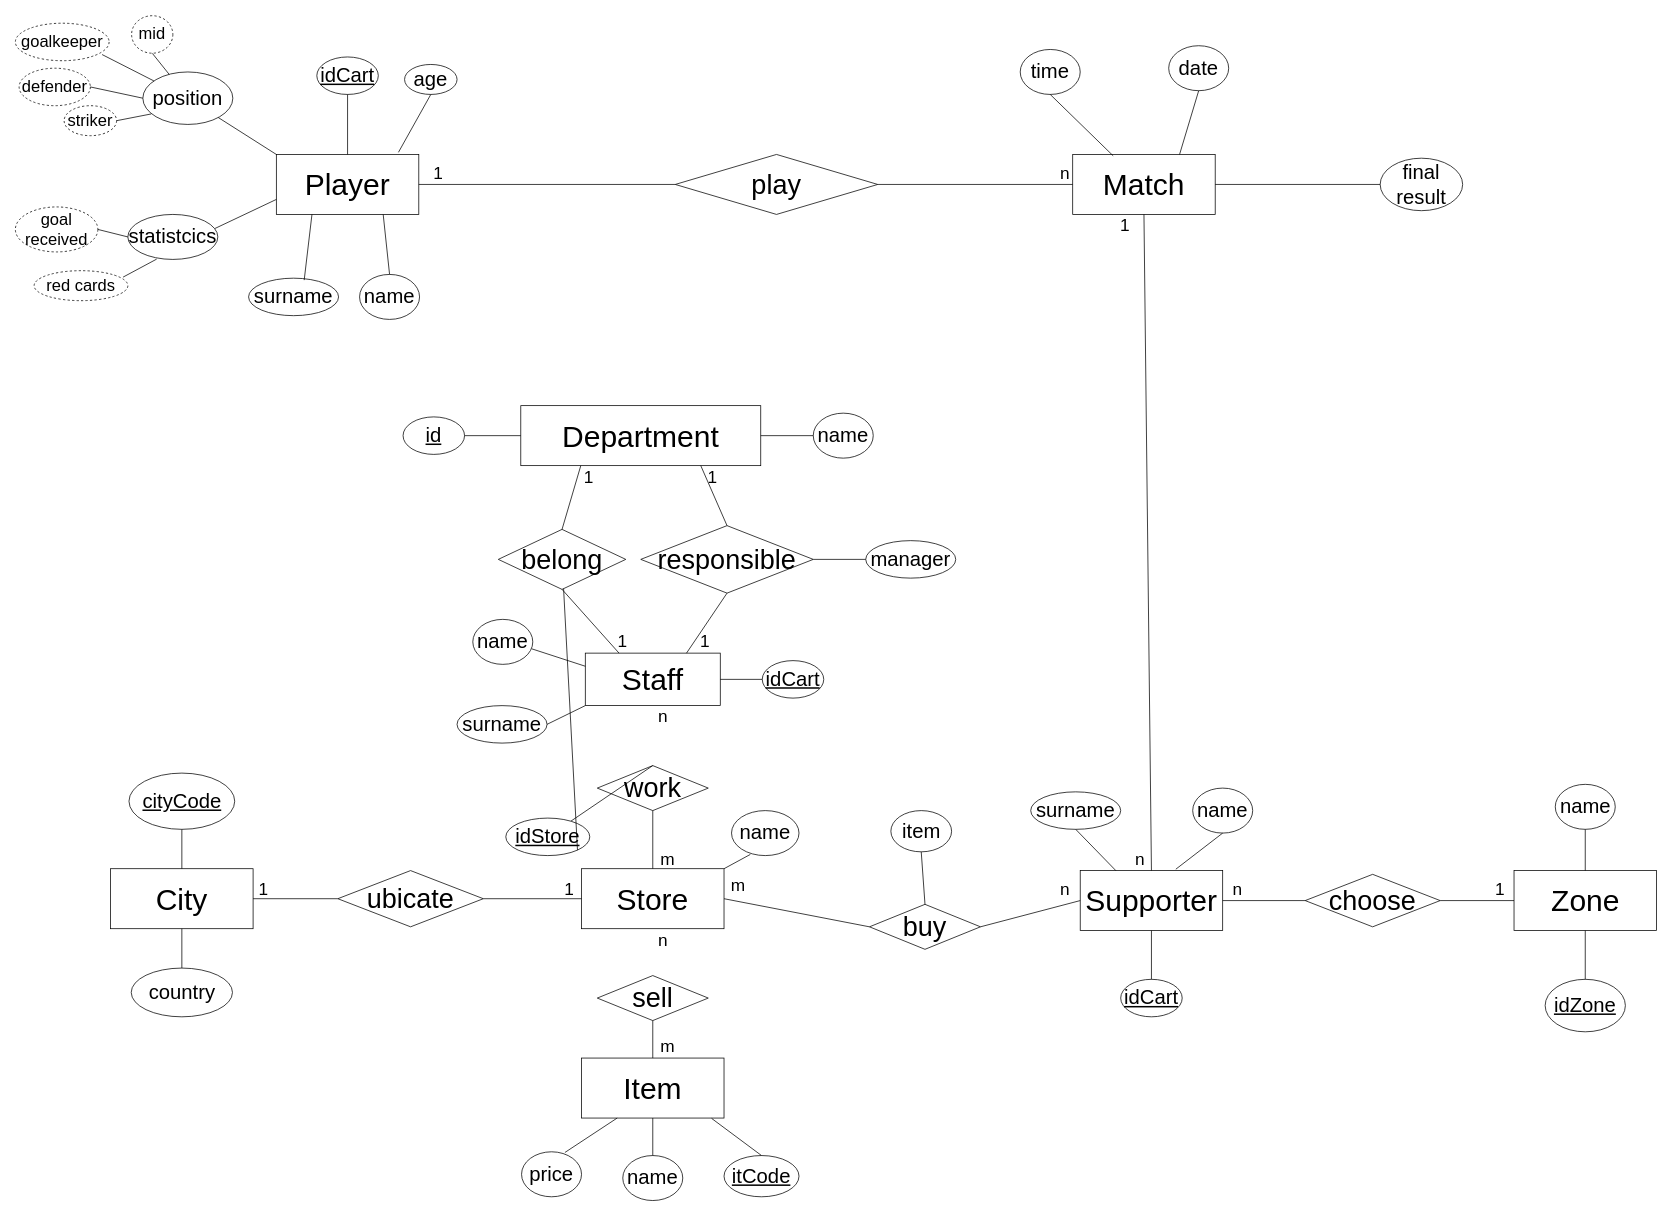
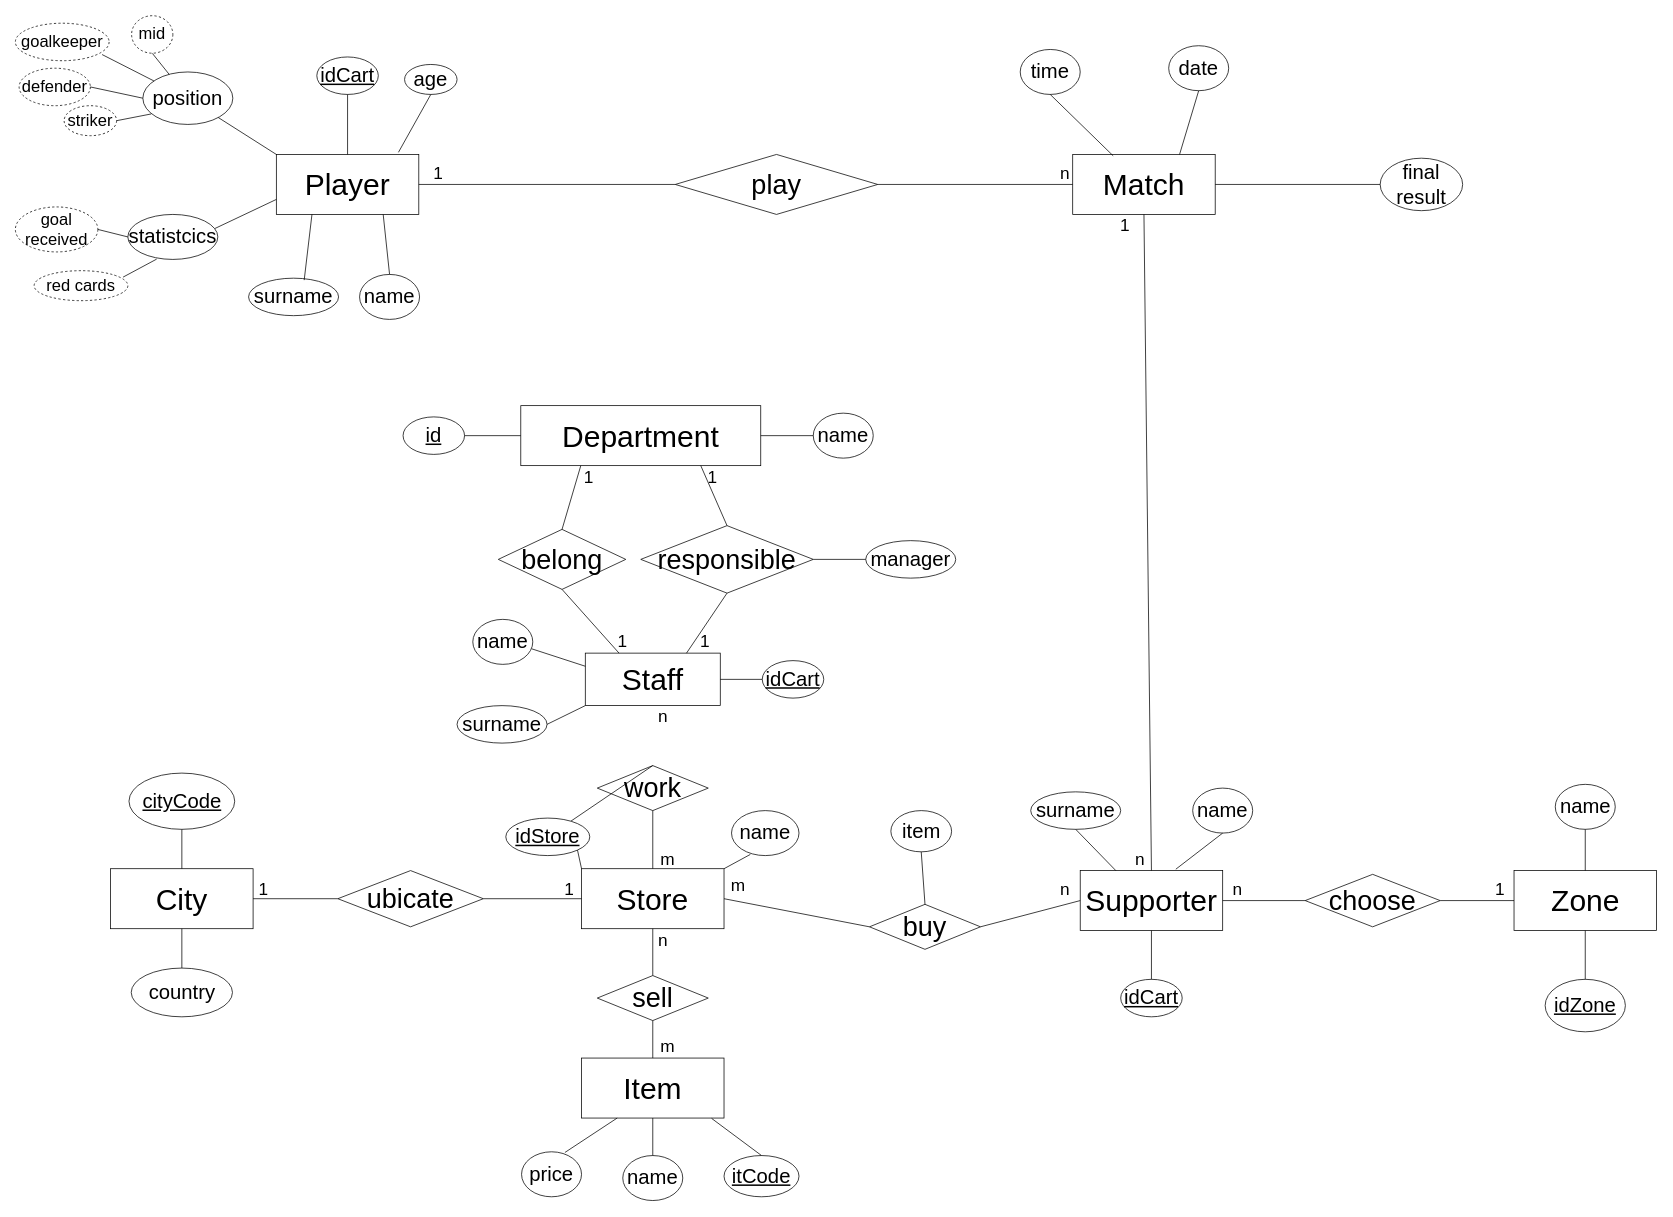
- <mxCell id="92" value="" style="endArrow=none;html=1;rounded=0;exitX=1;exitY=1;exitDx=0;exitDy=0;" edge="1" parent="1" source="43" target="10"><mxGeometry width="50" height="50" relative="1" as="geometry"><mxPoint x="800" y="1180" as="sourcePoint" /><mxPoint x="850" y="1130" as="targetPoint" /></mxGeometry></mxCell>
+ <mxCell id="92" value="" style="endArrow=none;html=1;rounded=0;exitX=1;exitY=1;exitDx=0;exitDy=0;entryX=0;entryY=0;entryDx=0;entryDy=0;" edge="1" parent="1" source="43" target="5"><mxGeometry width="50" height="50" relative="1" as="geometry"><mxPoint x="800" y="1180" as="sourcePoint" /><mxPoint x="850" y="1130" as="targetPoint" /></mxGeometry></mxCell>
+ <mxCell id="96" value="" style="endArrow=none;html=1;rounded=0;exitX=0.5;exitY=0;exitDx=0;exitDy=0;entryX=0.5;entryY=1;entryDx=0;entryDy=0;" edge="1" parent="1" source="45" target="5"><mxGeometry width="50" height="50" relative="1" as="geometry"><mxPoint x="1010" y="1370" as="sourcePoint" /><mxPoint x="1060" y="1320" as="targetPoint" /></mxGeometry></mxCell>
